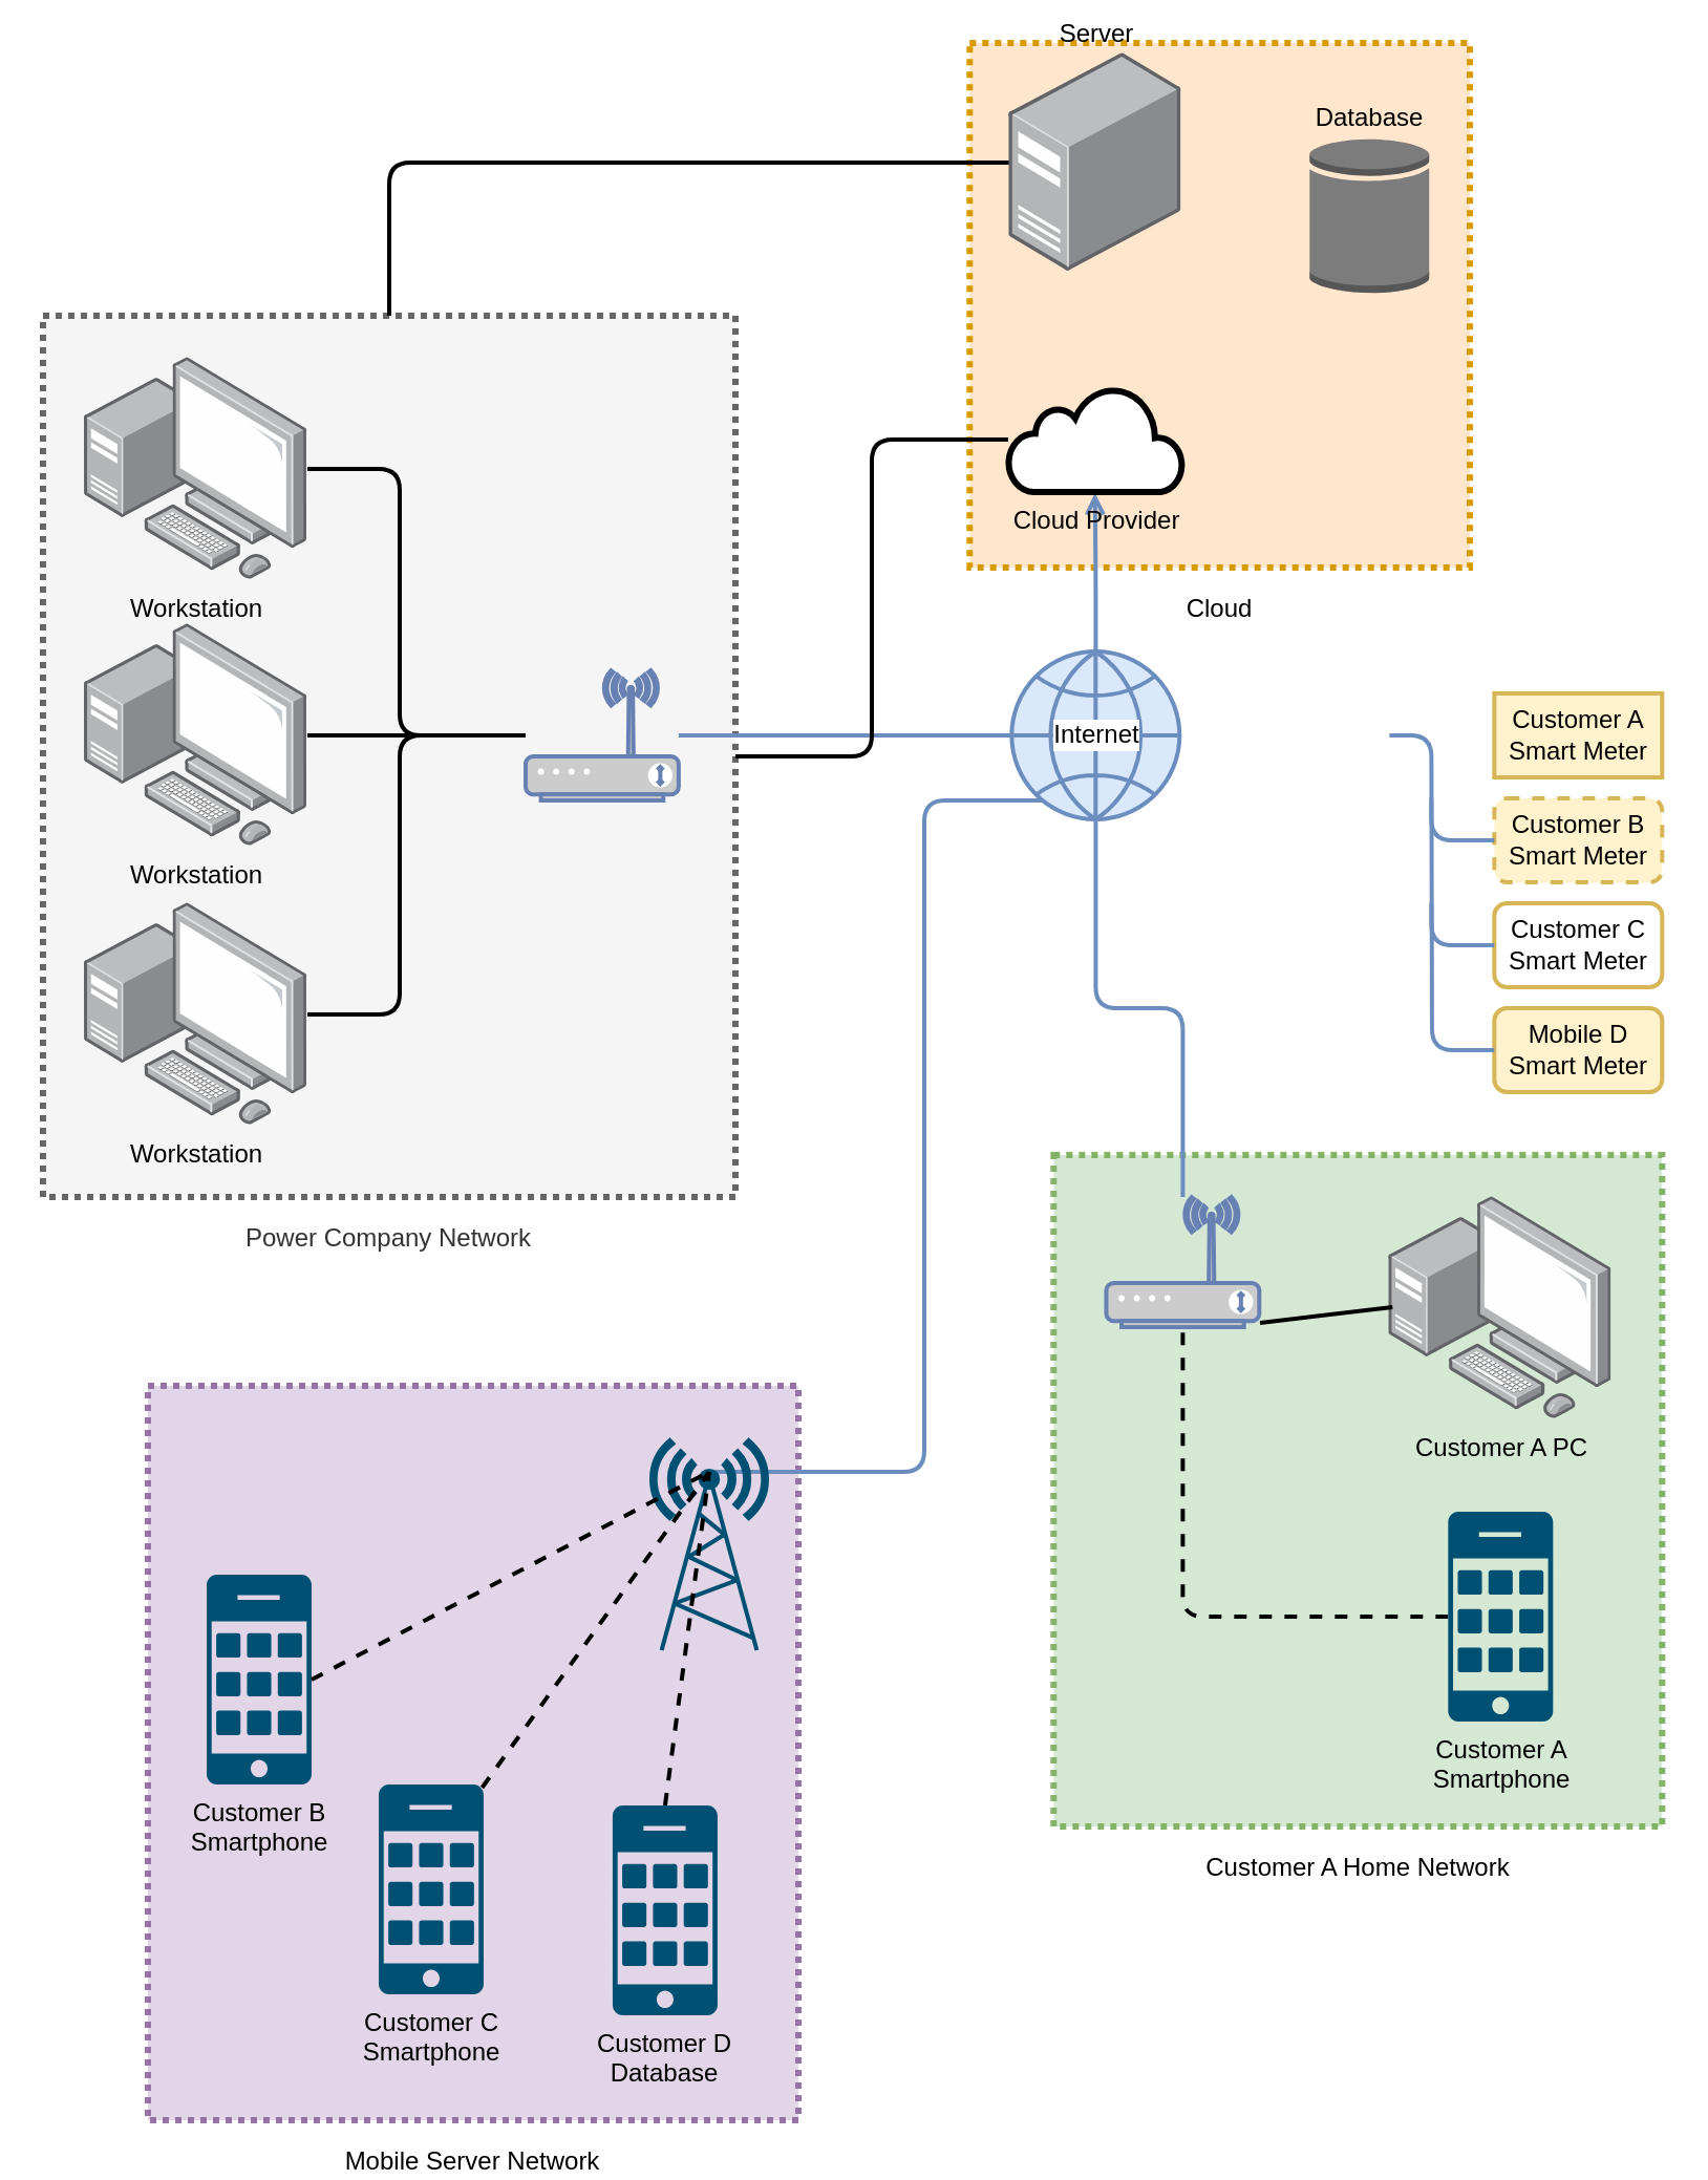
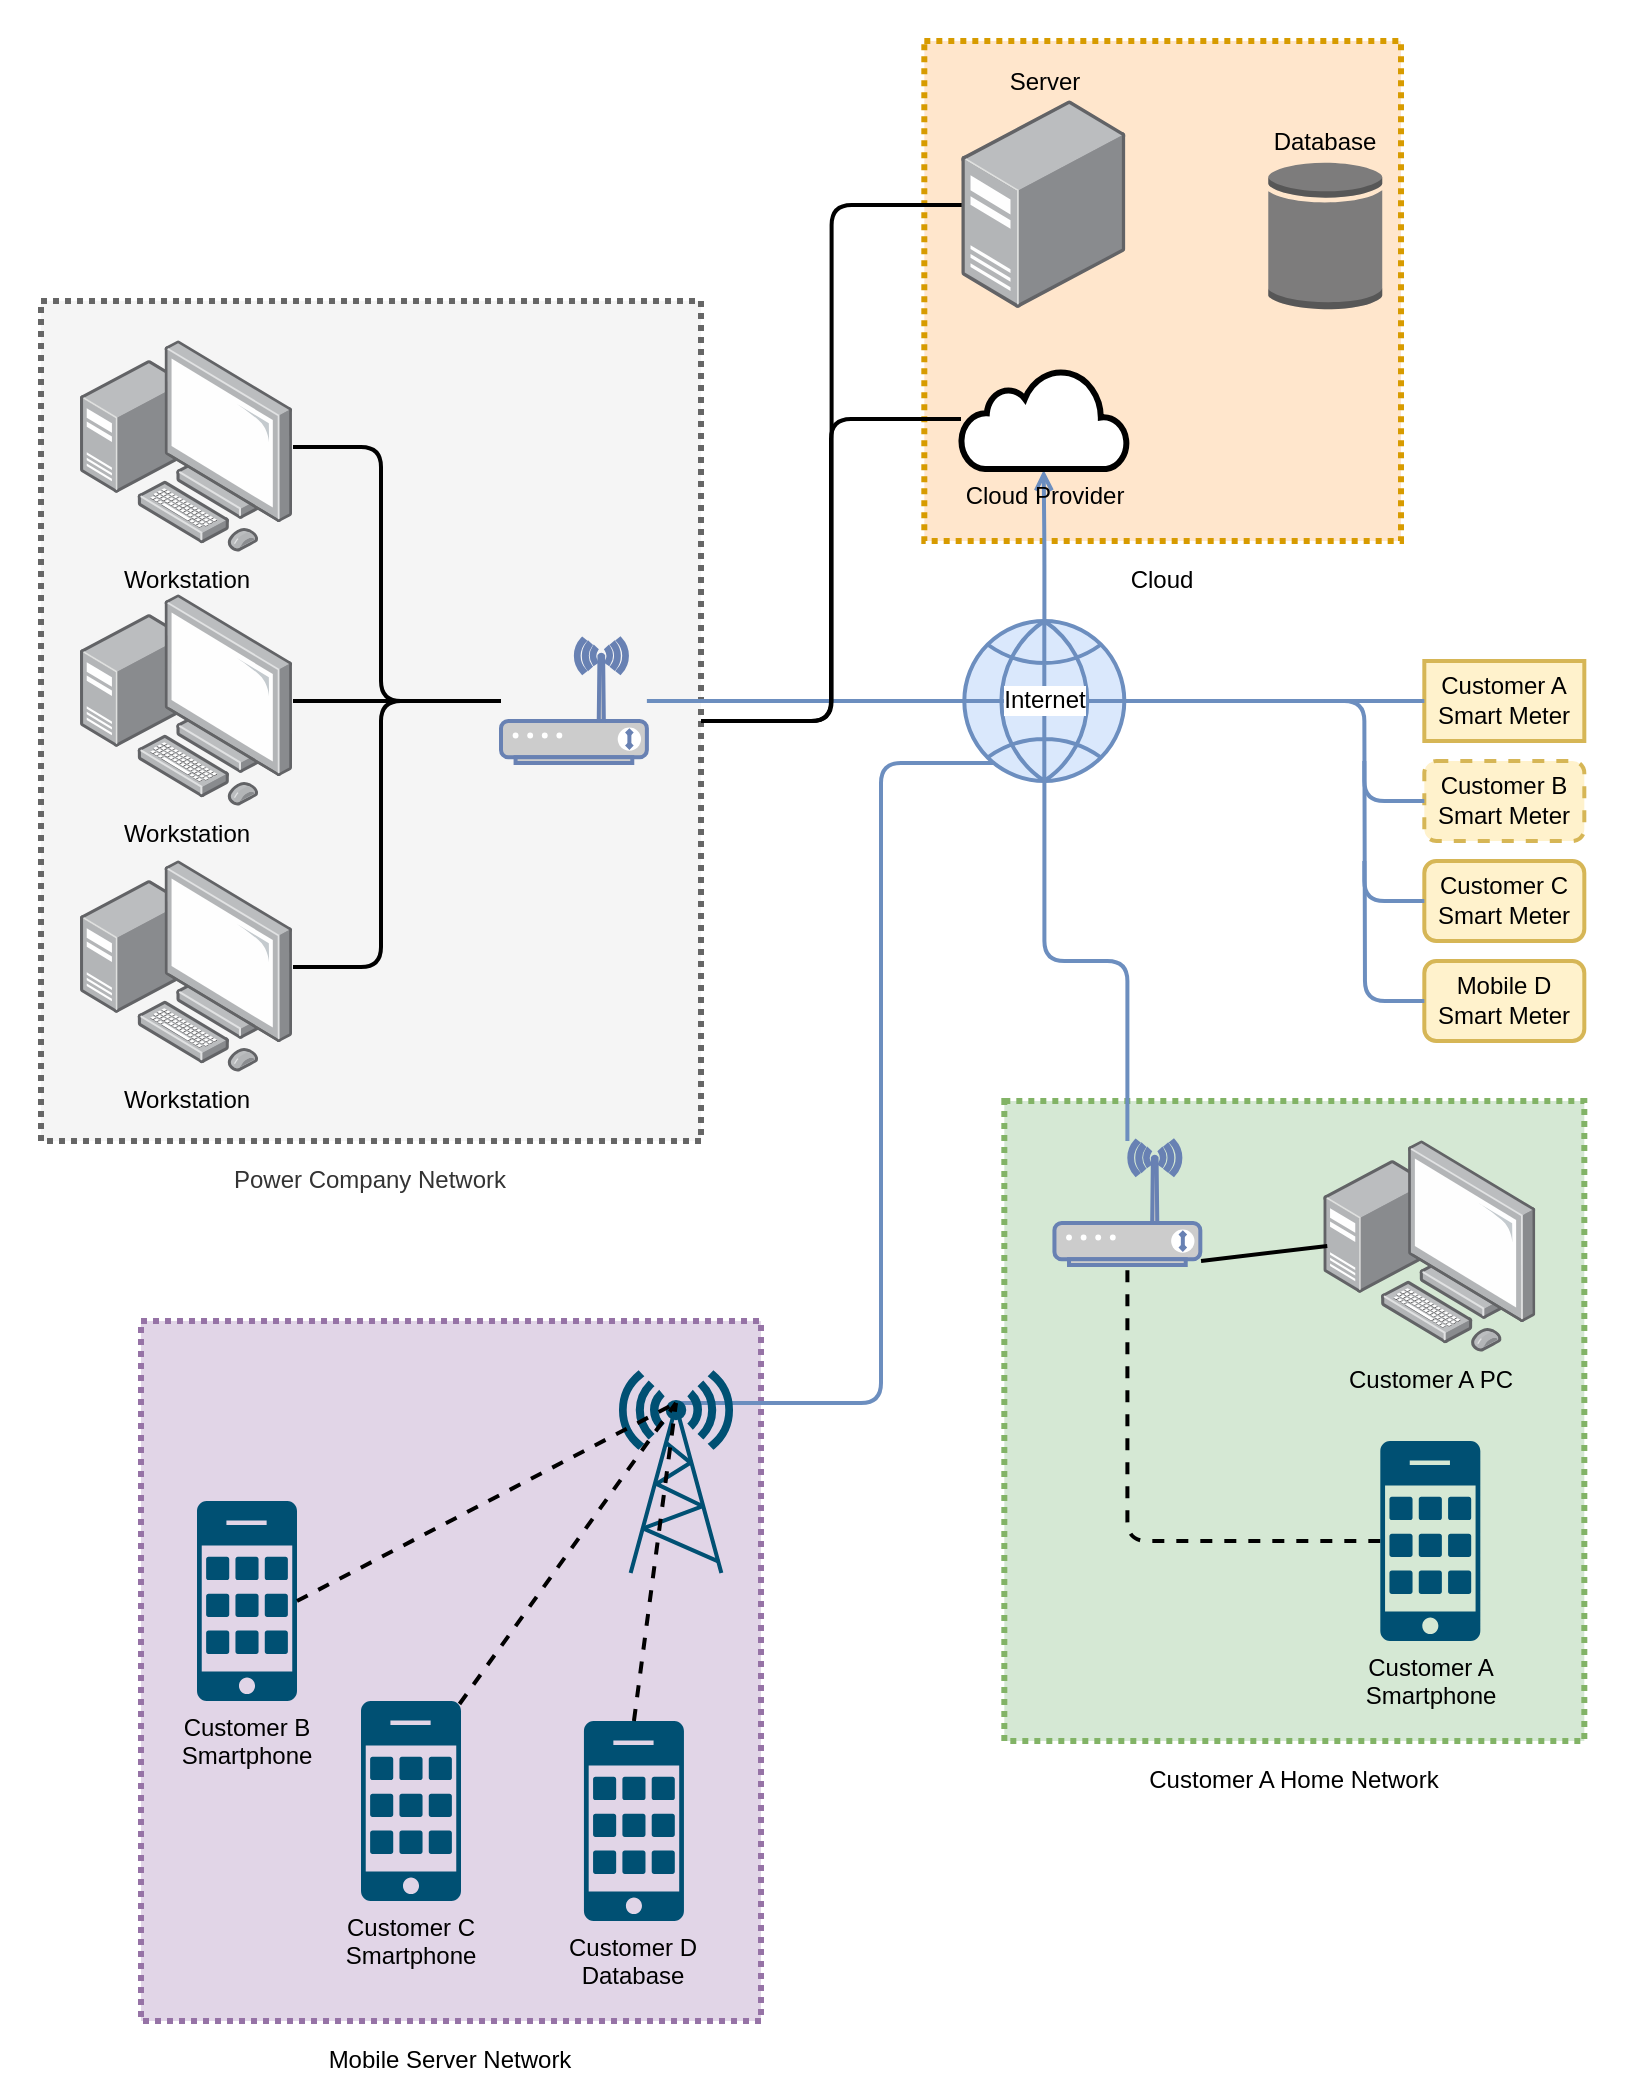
- <mxCell id="17" value="Server" style="points=[];aspect=fixed;html=1;align=center;shadow=0;dashed=0;image;image=img/lib/allied_telesis/computer_and_terminals/Server_Desktop.svg;strokeWidth=2;labelPosition=center;verticalLabelPosition=top;verticalAlign=bottom;labelBackgroundColor=none;" vertex="1" parent="1"><mxGeometry x="480.64" y="25" width="82.04" height="104" as="geometry" /></mxCell>
+ <mxCell id="17" value="Server" style="points=[];aspect=fixed;html=1;align=center;shadow=0;dashed=0;image;image=img/lib/allied_telesis/computer_and_terminals/Server_Desktop.svg;strokeWidth=2;labelPosition=center;verticalLabelPosition=top;verticalAlign=bottom;labelBackgroundColor=none;" vertex="1" parent="1"><mxGeometry x="480.64" y="50" width="82.04" height="104" as="geometry" /></mxCell>
- <mxCell id="20" value="Database" style="outlineConnect=0;dashed=0;verticalLabelPosition=top;verticalAlign=bottom;align=center;html=1;shape=mxgraph.aws3.generic_database;fillColor=#7D7C7C;gradientColor=none;fillStyle=solid;strokeWidth=3;labelPosition=center;labelBackgroundColor=none;" vertex="1" parent="1"><mxGeometry x="623.64" y="64.88" width="56.98" height="74.25" as="geometry" /></mxCell>
+ <mxCell id="20" value="Database" style="outlineConnect=0;dashed=0;verticalLabelPosition=top;verticalAlign=bottom;align=center;html=1;shape=mxgraph.aws3.generic_database;fillColor=#7D7C7C;gradientColor=none;fillStyle=solid;strokeWidth=3;labelPosition=center;labelBackgroundColor=none;" vertex="1" parent="1"><mxGeometry x="633.64" y="79.88" width="56.98" height="74.25" as="geometry" /></mxCell>
+ <mxCell id="6" style="edgeStyle=orthogonalEdgeStyle;rounded=1;orthogonalLoop=1;jettySize=auto;html=1;strokeWidth=2;endArrow=none;endFill=0;entryX=0;entryY=0.5;entryDx=0;entryDy=0;fillColor=#dae8fc;strokeColor=#6c8ebf;" edge="1" parent="1" source="9" target="5"><mxGeometry relative="1" as="geometry"><mxPoint x="631.66" y="320" as="targetPoint" /></mxGeometry></mxCell>
- <mxCell id="11" value="Customer C&lt;br&gt;Smart Meter" style="rounded=1;whiteSpace=wrap;html=1;strokeWidth=2;fillColor=#ffffff;strokeColor=#d6b656;" vertex="1" parent="1"><mxGeometry x="711.66" y="430" width="80" height="40" as="geometry" /></mxCell>
+ <mxCell id="11" value="Customer C&lt;br&gt;Smart Meter" style="rounded=1;whiteSpace=wrap;html=1;strokeWidth=2;fillColor=#fff2cc;strokeColor=#d6b656;" vertex="1" parent="1"><mxGeometry x="711.66" y="430" width="80" height="40" as="geometry" /></mxCell>
